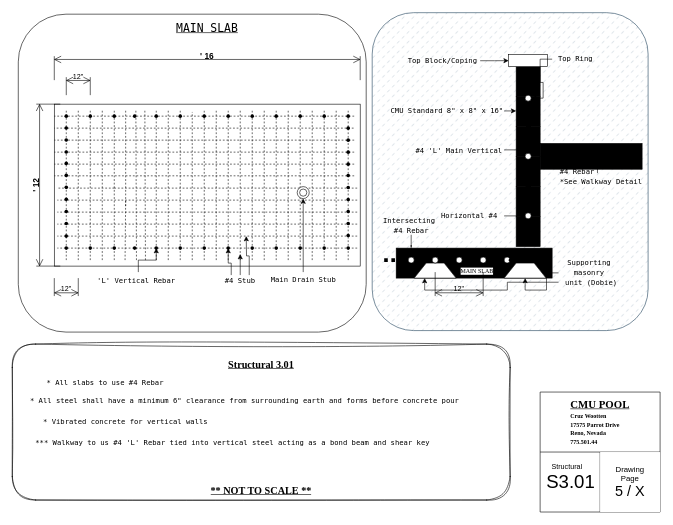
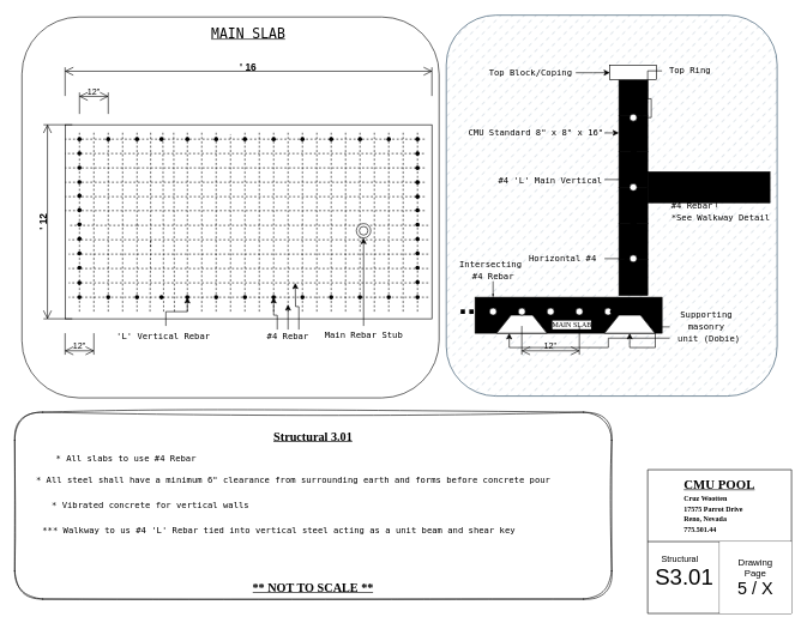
- <mxCell id="158" value="&lt;div style=&quot;line-height: 40%;&quot;&gt;&lt;pre&gt;Main Drain Stub&lt;/pre&gt;&lt;/div&gt;" style="text;html=1;align=center;verticalAlign=middle;whiteSpace=wrap;rounded=0;strokeColor=none;" parent="1" vertex="1"><mxGeometry x="427.5" y="453" width="155" height="25" as="geometry" /></mxCell>
+ <mxCell id="158" value="&lt;div style=&quot;line-height: 40%;&quot;&gt;&lt;pre&gt;Main Rebar Stub&lt;/pre&gt;&lt;/div&gt;" style="text;html=1;align=center;verticalAlign=middle;whiteSpace=wrap;rounded=0;strokeColor=none;" parent="1" vertex="1"><mxGeometry x="427.5" y="453" width="155" height="25" as="geometry" /></mxCell>
- <mxCell id="97" value="&lt;div style=&quot;line-height: 40%;&quot;&gt;&lt;pre&gt;#4 Stub&lt;/pre&gt;&lt;/div&gt;" style="text;html=1;align=center;verticalAlign=middle;whiteSpace=wrap;rounded=0;strokeColor=none;" parent="1" vertex="1"><mxGeometry x="370" y="458" width="60" height="20" as="geometry" /></mxCell>
+ <mxCell id="97" value="&lt;div style=&quot;line-height: 40%;&quot;&gt;&lt;pre&gt;#4 Rebar&lt;/pre&gt;&lt;/div&gt;" style="text;html=1;align=center;verticalAlign=middle;whiteSpace=wrap;rounded=0;strokeColor=none;" parent="1" vertex="1"><mxGeometry x="370" y="458" width="60" height="20" as="geometry" /></mxCell>
- <mxCell id="107" value="&lt;pre&gt;*** Walkway to us #4 'L' Rebar tied into vertical steel acting as a bond beam and shear key&lt;/pre&gt;" style="text;html=1;align=center;verticalAlign=middle;whiteSpace=wrap;rounded=0;strokeColor=none;" parent="1" vertex="1"><mxGeometry x="55" y="713" width="665" height="50" as="geometry" /></mxCell>
+ <mxCell id="107" value="&lt;pre&gt;*** Walkway to us #4 'L' Rebar tied into vertical steel acting as a unit beam and shear key&lt;/pre&gt;" style="text;html=1;align=center;verticalAlign=middle;whiteSpace=wrap;rounded=0;strokeColor=none;" parent="1" vertex="1"><mxGeometry x="55" y="713" width="665" height="50" as="geometry" /></mxCell>
